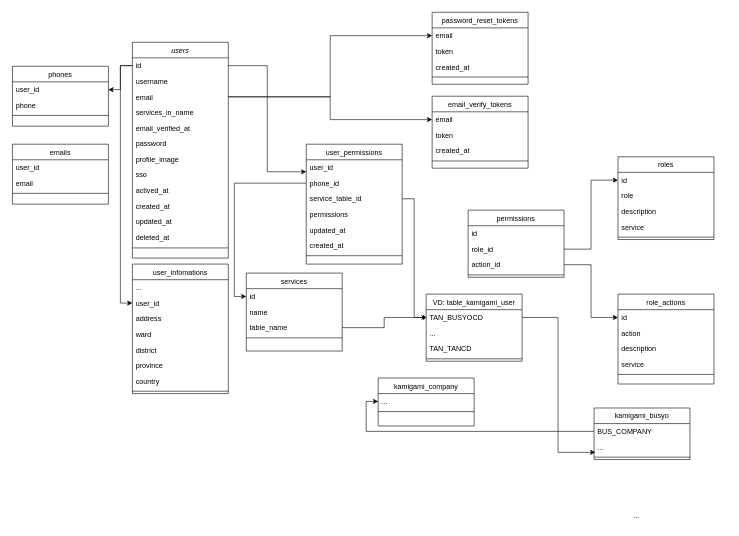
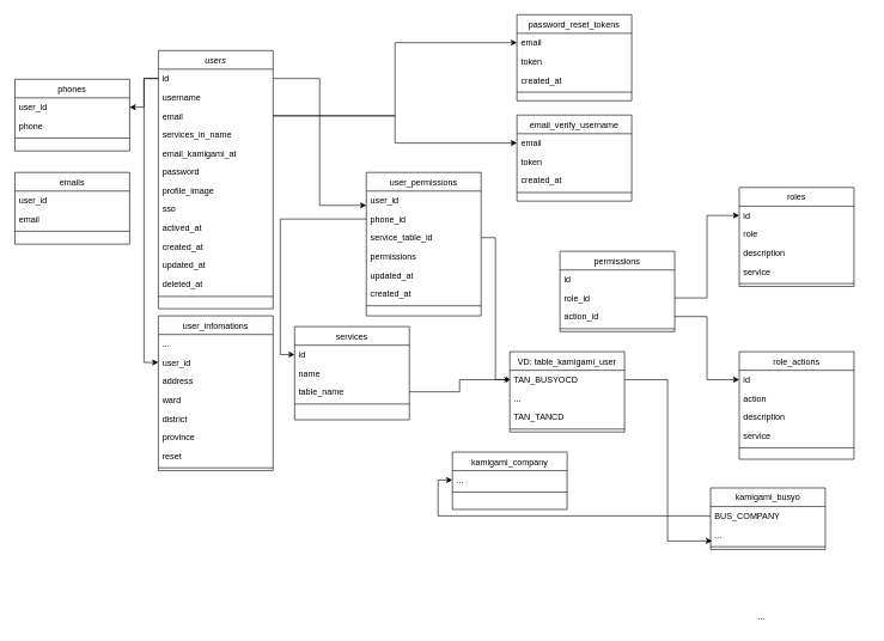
- <mxCell id="27" value="email_verify_tokens" style="swimlane;fontStyle=0;align=center;verticalAlign=top;childLayout=stackLayout;horizontal=1;startSize=26;horizontalStack=0;resizeParent=1;resizeLast=0;collapsible=1;marginBottom=0;rounded=0;shadow=0;strokeWidth=1;" vertex="1" parent="1"><mxGeometry x="720" y="160" width="160" height="120" as="geometry"><mxRectangle x="340" y="380" width="170" height="26" as="alternateBounds" /></mxGeometry></mxCell>
+ <mxCell id="27" value="email_verify_username" style="swimlane;fontStyle=0;align=center;verticalAlign=top;childLayout=stackLayout;horizontal=1;startSize=26;horizontalStack=0;resizeParent=1;resizeLast=0;collapsible=1;marginBottom=0;rounded=0;shadow=0;strokeWidth=1;" vertex="1" parent="1"><mxGeometry x="720" y="160" width="160" height="120" as="geometry"><mxRectangle x="340" y="380" width="170" height="26" as="alternateBounds" /></mxGeometry></mxCell>
- <mxCell id="7" value="email_verified_at" style="text;align=left;verticalAlign=top;spacingLeft=4;spacingRight=4;overflow=hidden;rotatable=0;points=[[0,0.5],[1,0.5]];portConstraint=eastwest;" parent="2" vertex="1"><mxGeometry y="130" width="160" height="26" as="geometry" /></mxCell>
+ <mxCell id="7" value="email_kamigami_at" style="text;align=left;verticalAlign=top;spacingLeft=4;spacingRight=4;overflow=hidden;rotatable=0;points=[[0,0.5],[1,0.5]];portConstraint=eastwest;" parent="2" vertex="1"><mxGeometry y="130" width="160" height="26" as="geometry" /></mxCell>
- <mxCell id="71" value="country" style="text;align=left;verticalAlign=top;spacingLeft=4;spacingRight=4;overflow=hidden;rotatable=0;points=[[0,0.5],[1,0.5]];portConstraint=eastwest;rounded=0;shadow=0;html=0;" vertex="1" parent="64"><mxGeometry y="182" width="160" height="26" as="geometry" /></mxCell>
+ <mxCell id="71" value="reset" style="text;align=left;verticalAlign=top;spacingLeft=4;spacingRight=4;overflow=hidden;rotatable=0;points=[[0,0.5],[1,0.5]];portConstraint=eastwest;rounded=0;shadow=0;html=0;" vertex="1" parent="64"><mxGeometry y="182" width="160" height="26" as="geometry" /></mxCell>
